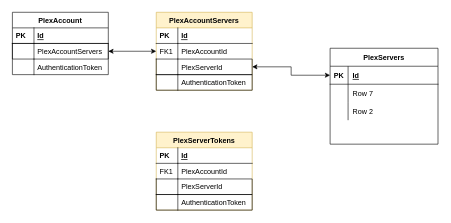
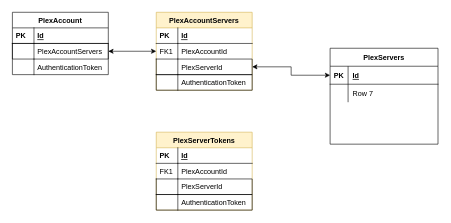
- <mxCell id="31" value="Row 2" style="shape=partialRectangle;connectable=0;fillColor=none;top=0;left=0;bottom=0;right=0;align=left;spacingLeft=6;overflow=hidden;" vertex="1" parent="29"><mxGeometry x="30" width="150" height="30" as="geometry" /></mxCell>
